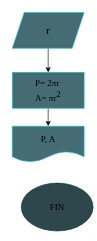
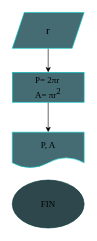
- <mxCell id="5" value="&lt;div style=&quot;text-align: start; font-size: 15px;&quot;&gt;&lt;span style=&quot;font-size: 15px;&quot;&gt;P= 2πr&lt;/span&gt;&lt;/div&gt;&lt;span style=&quot;font-size: 15px; text-align: start;&quot;&gt;A= πr&lt;sup style=&quot;font-size: 15px;&quot;&gt;2&lt;/sup&gt;&lt;/span&gt;" style="whiteSpace=wrap;html=1;fillColor=#456B73;strokeColor=#00CCCC;verticalAlign=middle;fontColor=default;labelBackgroundColor=none;labelBorderColor=none;fontFamily=Tahoma;fontSize=15;" vertex="1" parent="1"><mxGeometry x="20" y="120" width="120" height="60" as="geometry" /></mxCell>
+ <mxCell id="5" value="&lt;div style=&quot;text-align: start; font-size: 15px;&quot;&gt;&lt;span style=&quot;font-size: 15px;&quot;&gt;P= 2πr&lt;/span&gt;&lt;/div&gt;&lt;span style=&quot;font-size: 15px; text-align: start;&quot;&gt;A= πr&lt;sup style=&quot;font-size: 15px;&quot;&gt;2&lt;/sup&gt;&lt;/span&gt;" style="whiteSpace=wrap;html=1;fillColor=#456B73;strokeColor=#00CCCC;verticalAlign=middle;fontColor=default;labelBackgroundColor=none;labelBorderColor=none;fontFamily=Tahoma;fontSize=15;" vertex="1" parent="1"><mxGeometry x="20" y="120" width="120" height="50" as="geometry" /></mxCell>
- <mxCell id="6" value="P, A" style="shape=document;whiteSpace=wrap;html=1;boundedLbl=1;labelBackgroundColor=none;labelBorderColor=none;fillStyle=auto;strokeColor=#00CCCC;fontFamily=Tahoma;fontSize=15;fontColor=default;fillColor=#456B73;" vertex="1" parent="1"><mxGeometry x="20" y="210" width="120" height="60" as="geometry" /></mxCell>
+ <mxCell id="6" value="P, A" style="shape=document;whiteSpace=wrap;html=1;boundedLbl=1;labelBackgroundColor=none;labelBorderColor=none;fillStyle=auto;strokeColor=#00CCCC;fontFamily=Tahoma;fontSize=15;fontColor=default;fillColor=#456B73;" vertex="1" parent="1"><mxGeometry x="20" y="220" width="120" height="60" as="geometry" /></mxCell>
- <mxCell id="7" value="FIN" style="ellipse;whiteSpace=wrap;html=1;labelBackgroundColor=none;labelBorderColor=none;fillStyle=auto;strokeColor=#003333;fontFamily=Tahoma;fontSize=15;fontColor=default;fillColor=#2E474D;" vertex="1" parent="1"><mxGeometry x="35" y="305" width="120" height="80" as="geometry" /></mxCell>
+ <mxCell id="7" value="FIN" style="ellipse;whiteSpace=wrap;html=1;labelBackgroundColor=none;labelBorderColor=none;fillStyle=auto;strokeColor=#003333;fontFamily=Tahoma;fontSize=15;fontColor=default;fillColor=#2E474D;" vertex="1" parent="1"><mxGeometry x="20" y="300" width="120" height="80" as="geometry" /></mxCell>
